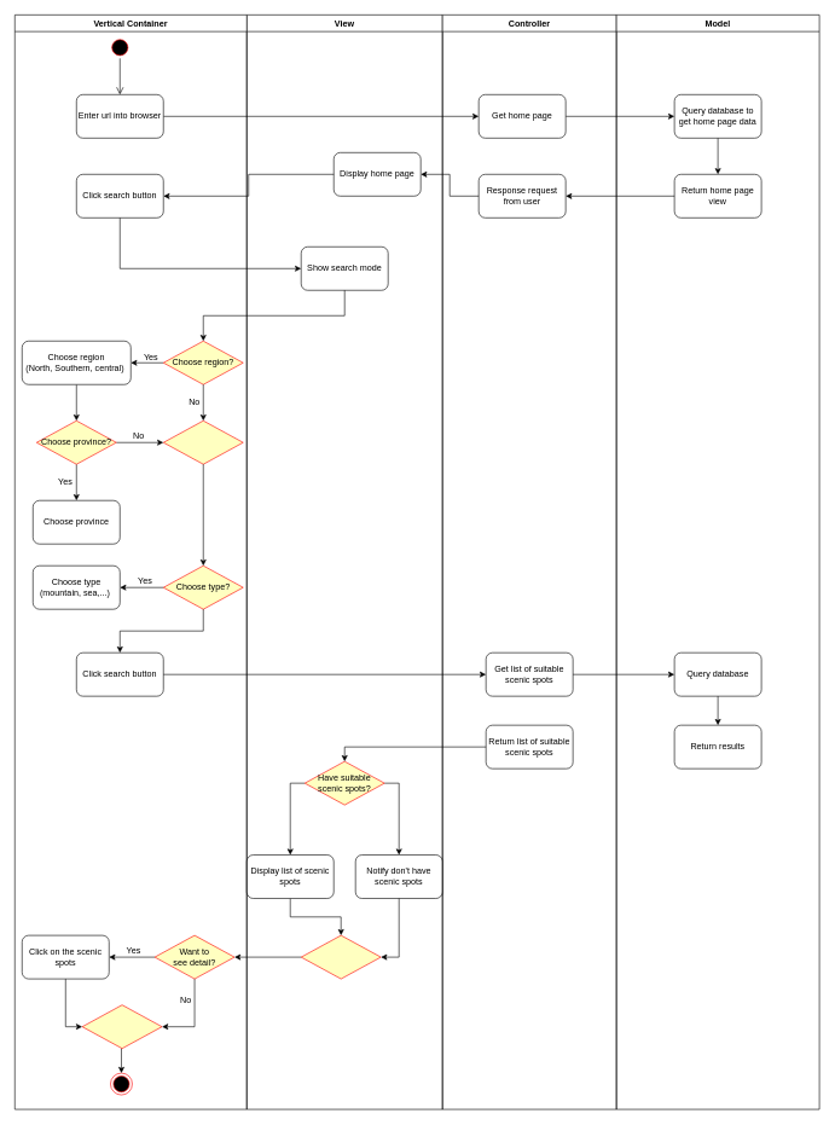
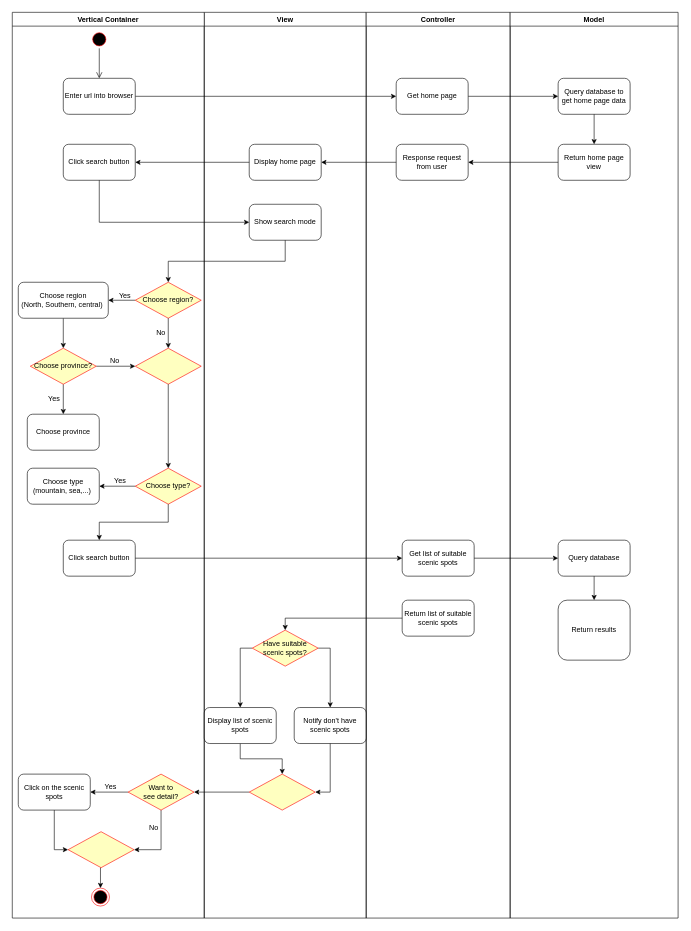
- <mxCell id="5" value="Display home page" style="rounded=1;whiteSpace=wrap;html=1;" vertex="1" parent="4"><mxGeometry x="120" y="190" width="120" height="60" as="geometry" /></mxCell>
+ <mxCell id="5" value="Display home page" style="rounded=1;whiteSpace=wrap;html=1;" vertex="1" parent="4"><mxGeometry x="75" y="220" width="120" height="60" as="geometry" /></mxCell>
- <mxCell id="25" value="Return results" style="rounded=1;whiteSpace=wrap;html=1;" vertex="1" parent="20"><mxGeometry x="80" y="980" width="120" height="60" as="geometry" /></mxCell>
+ <mxCell id="25" value="Return results" style="rounded=1;whiteSpace=wrap;html=1;" vertex="1" parent="20"><mxGeometry x="80" y="980" width="120" height="100" as="geometry" /></mxCell>
